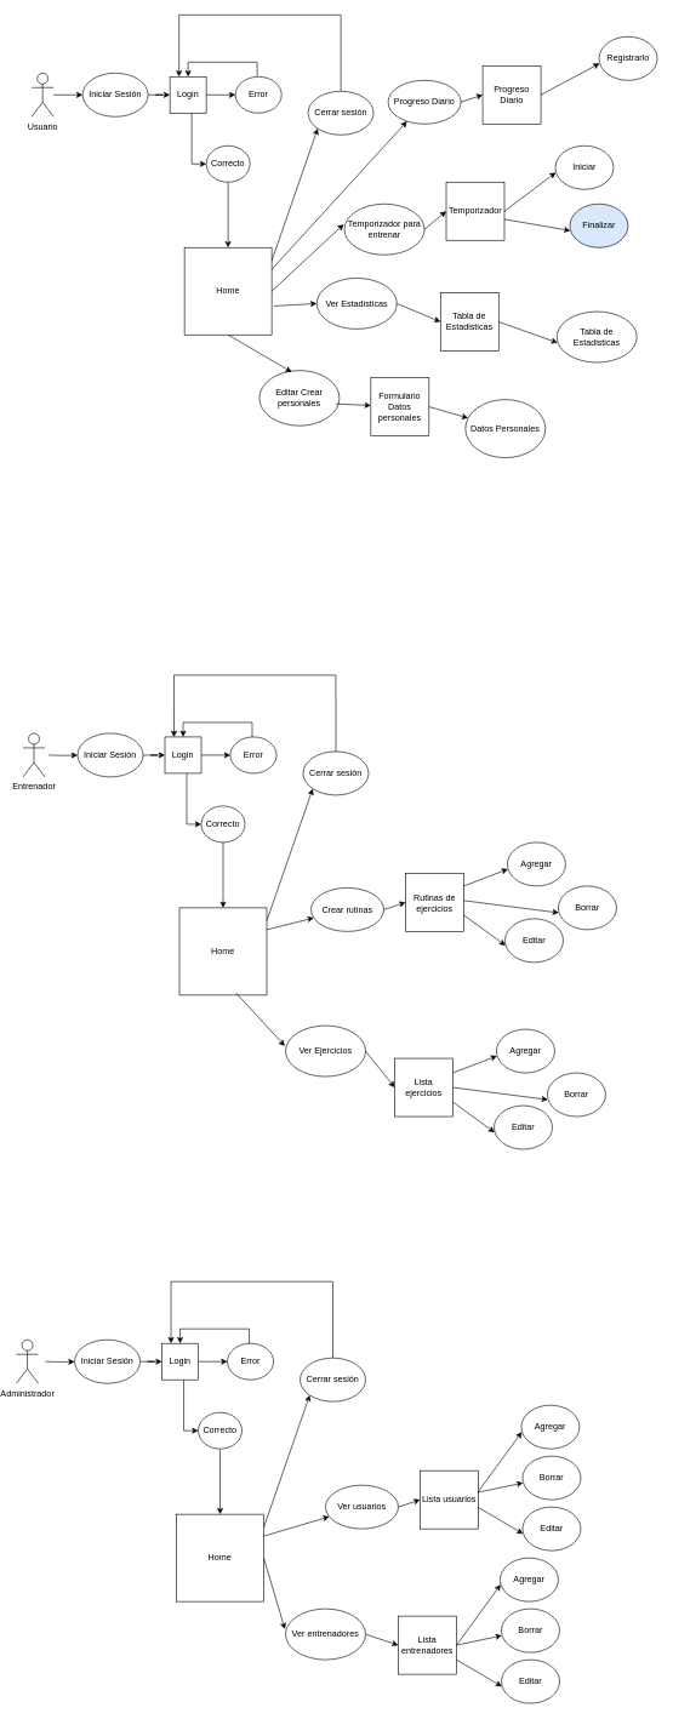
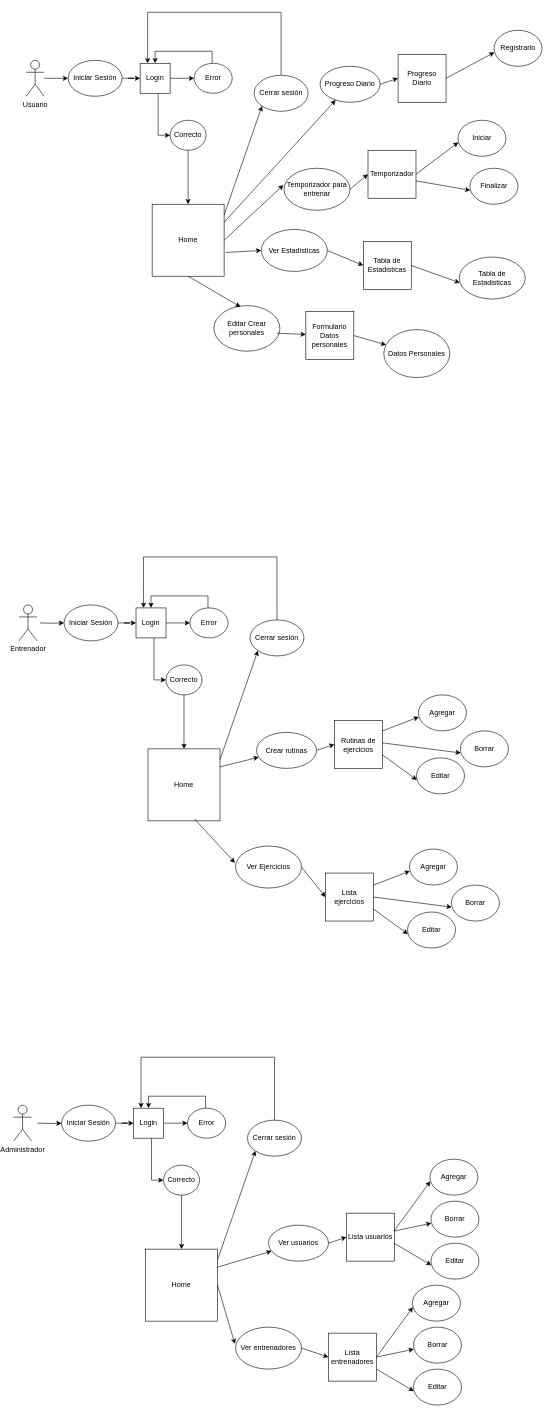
- <mxCell id="33" value="Finalizar" style="ellipse;whiteSpace=wrap;html=1;fillColor=#dae8fc;" vertex="1" parent="1"><mxGeometry x="780.87" y="280" width="80" height="60" as="geometry" /></mxCell>
+ <mxCell id="33" value="Finalizar" style="ellipse;whiteSpace=wrap;html=1;" vertex="1" parent="1"><mxGeometry x="780.87" y="280" width="80" height="60" as="geometry" /></mxCell>
